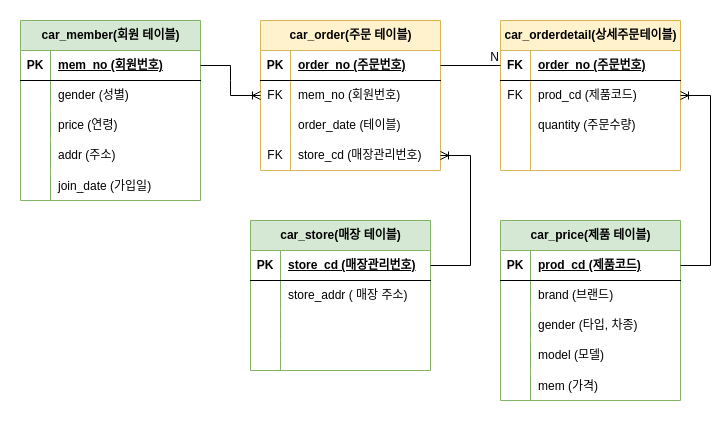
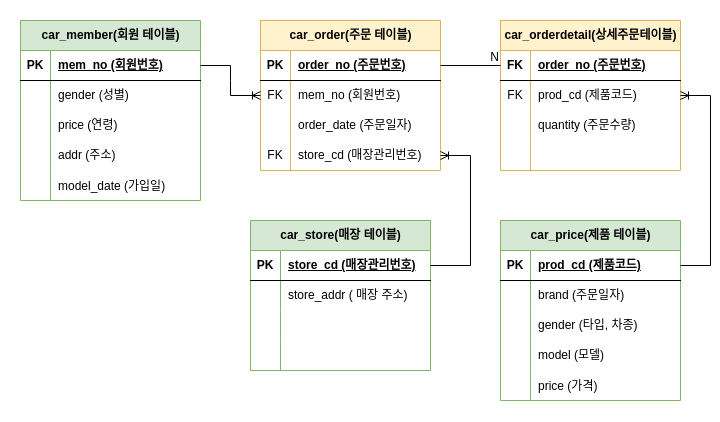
- <mxCell id="40" value="order_date (테이블)" style="shape=partialRectangle;connectable=0;fillColor=none;top=0;left=0;bottom=0;right=0;align=left;spacingLeft=6;overflow=hidden;whiteSpace=wrap;html=1;" vertex="1" parent="38"><mxGeometry x="30" width="150" height="30" as="geometry"><mxRectangle width="150" height="30" as="alternateBounds" /></mxGeometry></mxCell>
+ <mxCell id="40" value="order_date (주문일자)" style="shape=partialRectangle;connectable=0;fillColor=none;top=0;left=0;bottom=0;right=0;align=left;spacingLeft=6;overflow=hidden;whiteSpace=wrap;html=1;" vertex="1" parent="38"><mxGeometry x="30" width="150" height="30" as="geometry"><mxRectangle width="150" height="30" as="alternateBounds" /></mxGeometry></mxCell>
- <mxCell id="30" value="join_date (가입일)" style="shape=partialRectangle;connectable=0;fillColor=none;top=0;left=0;bottom=0;right=0;align=left;spacingLeft=6;overflow=hidden;" vertex="1" parent="28"><mxGeometry x="30" width="150" height="30" as="geometry"><mxRectangle width="150" height="30" as="alternateBounds" /></mxGeometry></mxCell>
+ <mxCell id="30" value="model_date (가입일)" style="shape=partialRectangle;connectable=0;fillColor=none;top=0;left=0;bottom=0;right=0;align=left;spacingLeft=6;overflow=hidden;" vertex="1" parent="28"><mxGeometry x="30" width="150" height="30" as="geometry"><mxRectangle width="150" height="30" as="alternateBounds" /></mxGeometry></mxCell>
- <mxCell id="63" value="brand (브랜드)" style="shape=partialRectangle;connectable=0;fillColor=none;top=0;left=0;bottom=0;right=0;align=left;spacingLeft=6;overflow=hidden;whiteSpace=wrap;html=1;" vertex="1" parent="61"><mxGeometry x="30" width="150" height="30" as="geometry"><mxRectangle width="150" height="30" as="alternateBounds" /></mxGeometry></mxCell>
+ <mxCell id="63" value="brand (주문일자)" style="shape=partialRectangle;connectable=0;fillColor=none;top=0;left=0;bottom=0;right=0;align=left;spacingLeft=6;overflow=hidden;whiteSpace=wrap;html=1;" vertex="1" parent="61"><mxGeometry x="30" width="150" height="30" as="geometry"><mxRectangle width="150" height="30" as="alternateBounds" /></mxGeometry></mxCell>
- <mxCell id="72" value="mem (가격)" style="shape=partialRectangle;connectable=0;fillColor=none;top=0;left=0;bottom=0;right=0;align=left;spacingLeft=6;overflow=hidden;" vertex="1" parent="70"><mxGeometry x="30" width="150" height="30" as="geometry"><mxRectangle width="150" height="30" as="alternateBounds" /></mxGeometry></mxCell>
+ <mxCell id="72" value="price (가격)" style="shape=partialRectangle;connectable=0;fillColor=none;top=0;left=0;bottom=0;right=0;align=left;spacingLeft=6;overflow=hidden;" vertex="1" parent="70"><mxGeometry x="30" width="150" height="30" as="geometry"><mxRectangle width="150" height="30" as="alternateBounds" /></mxGeometry></mxCell>
